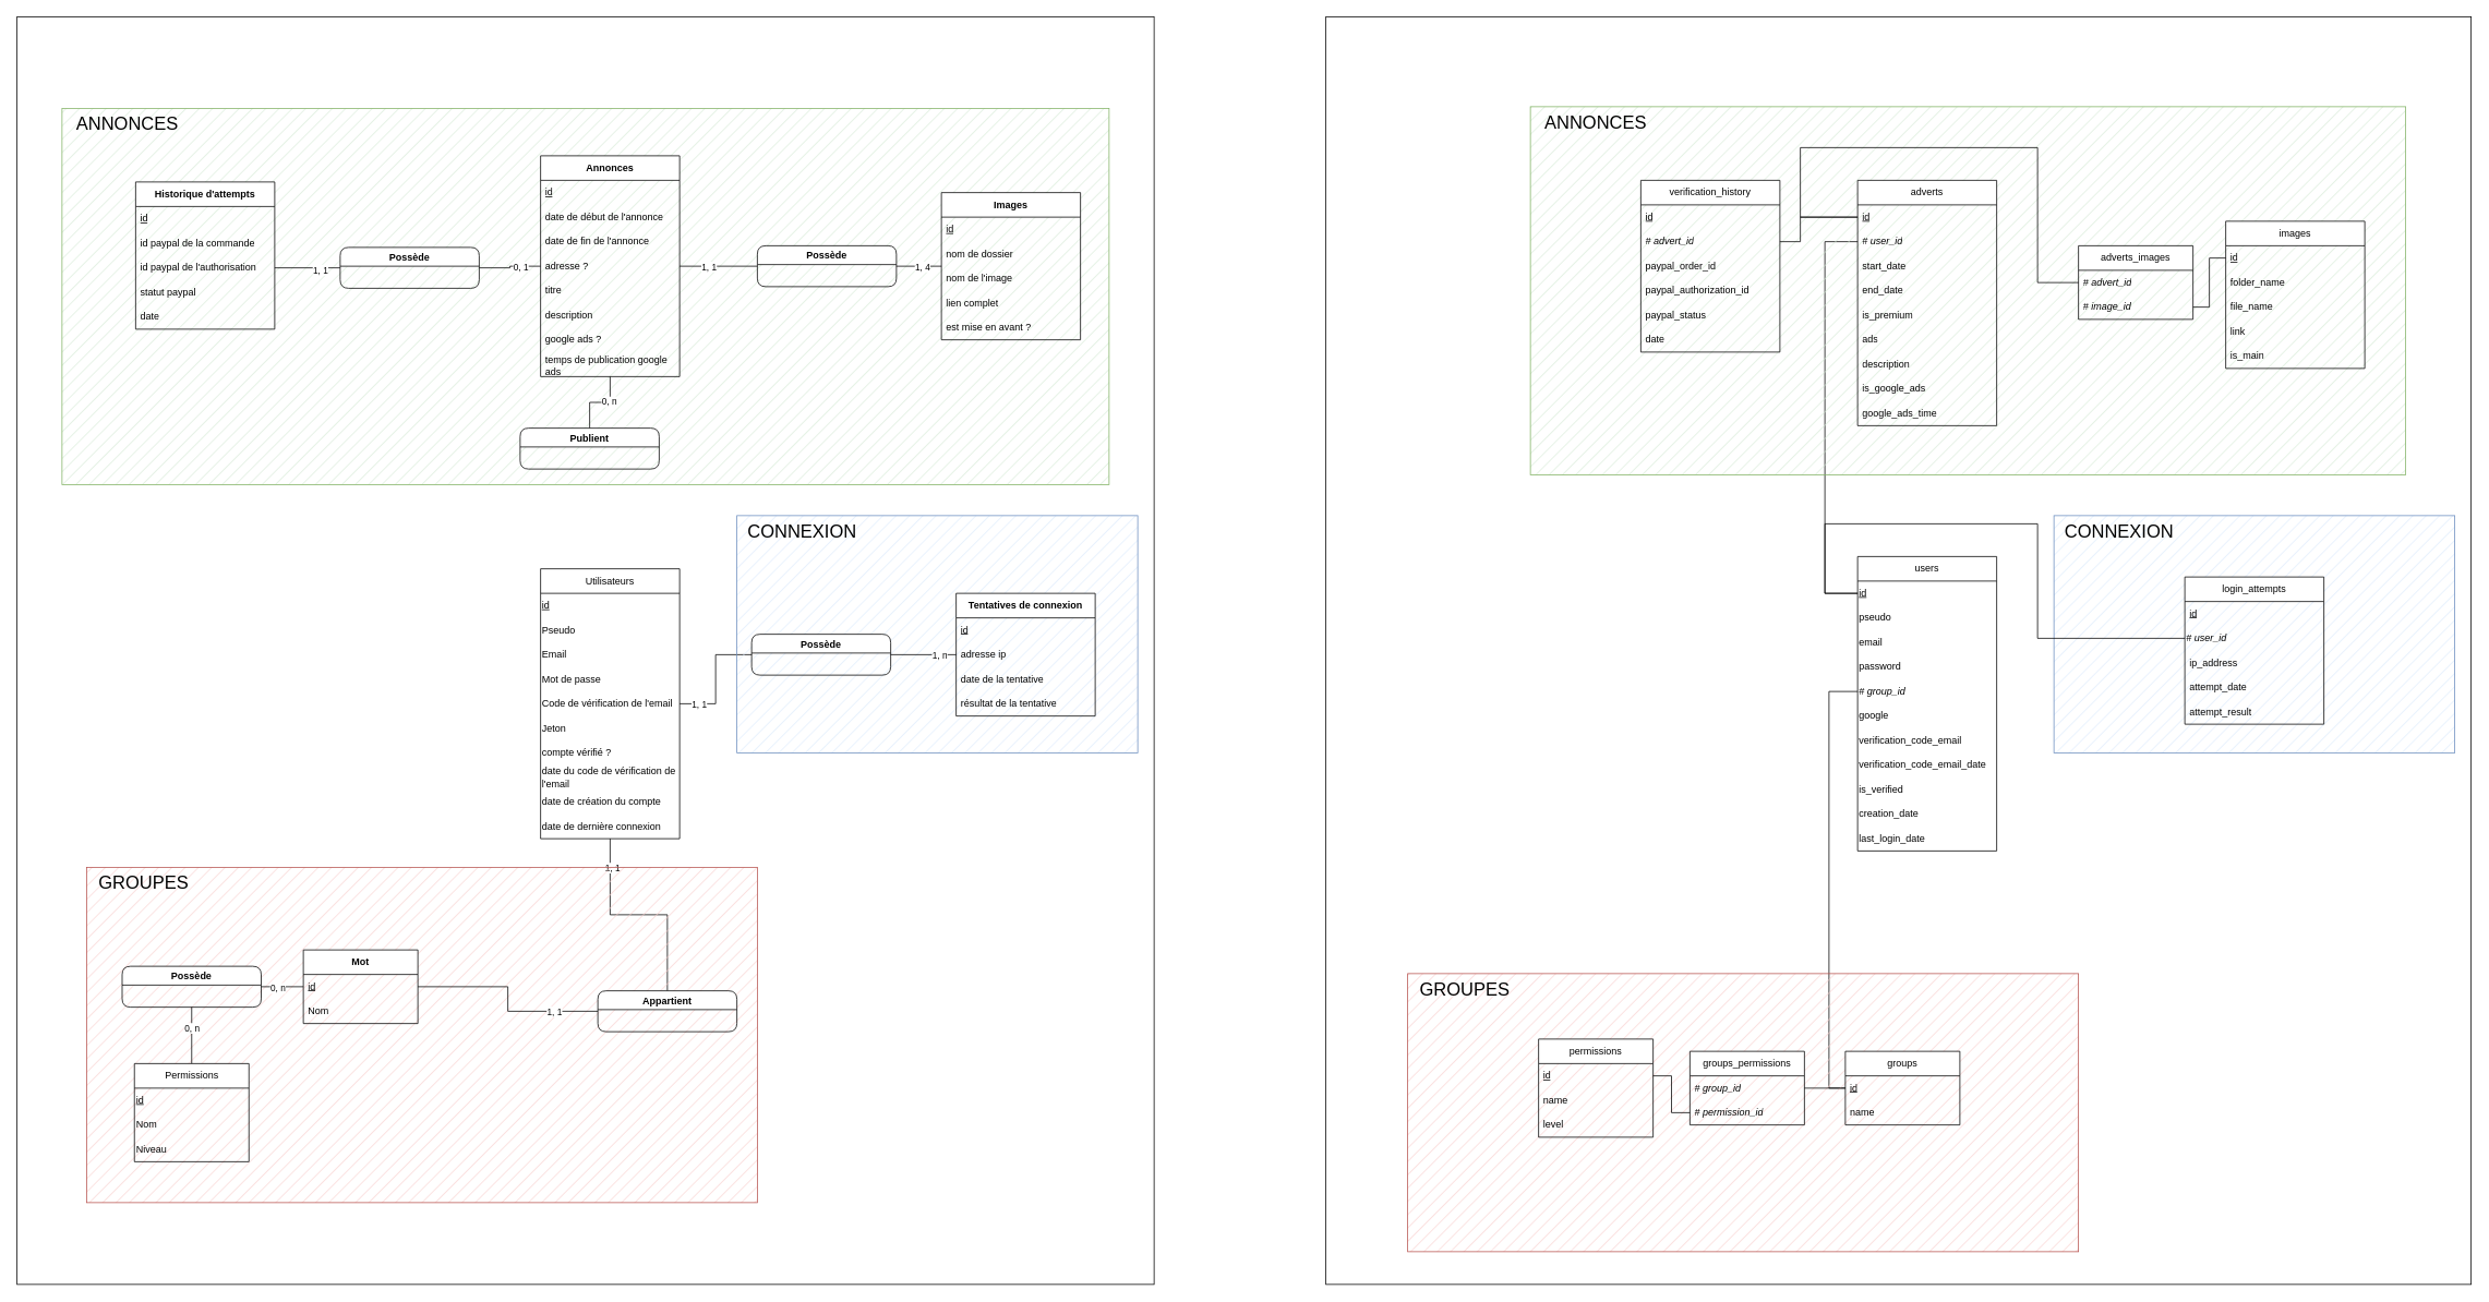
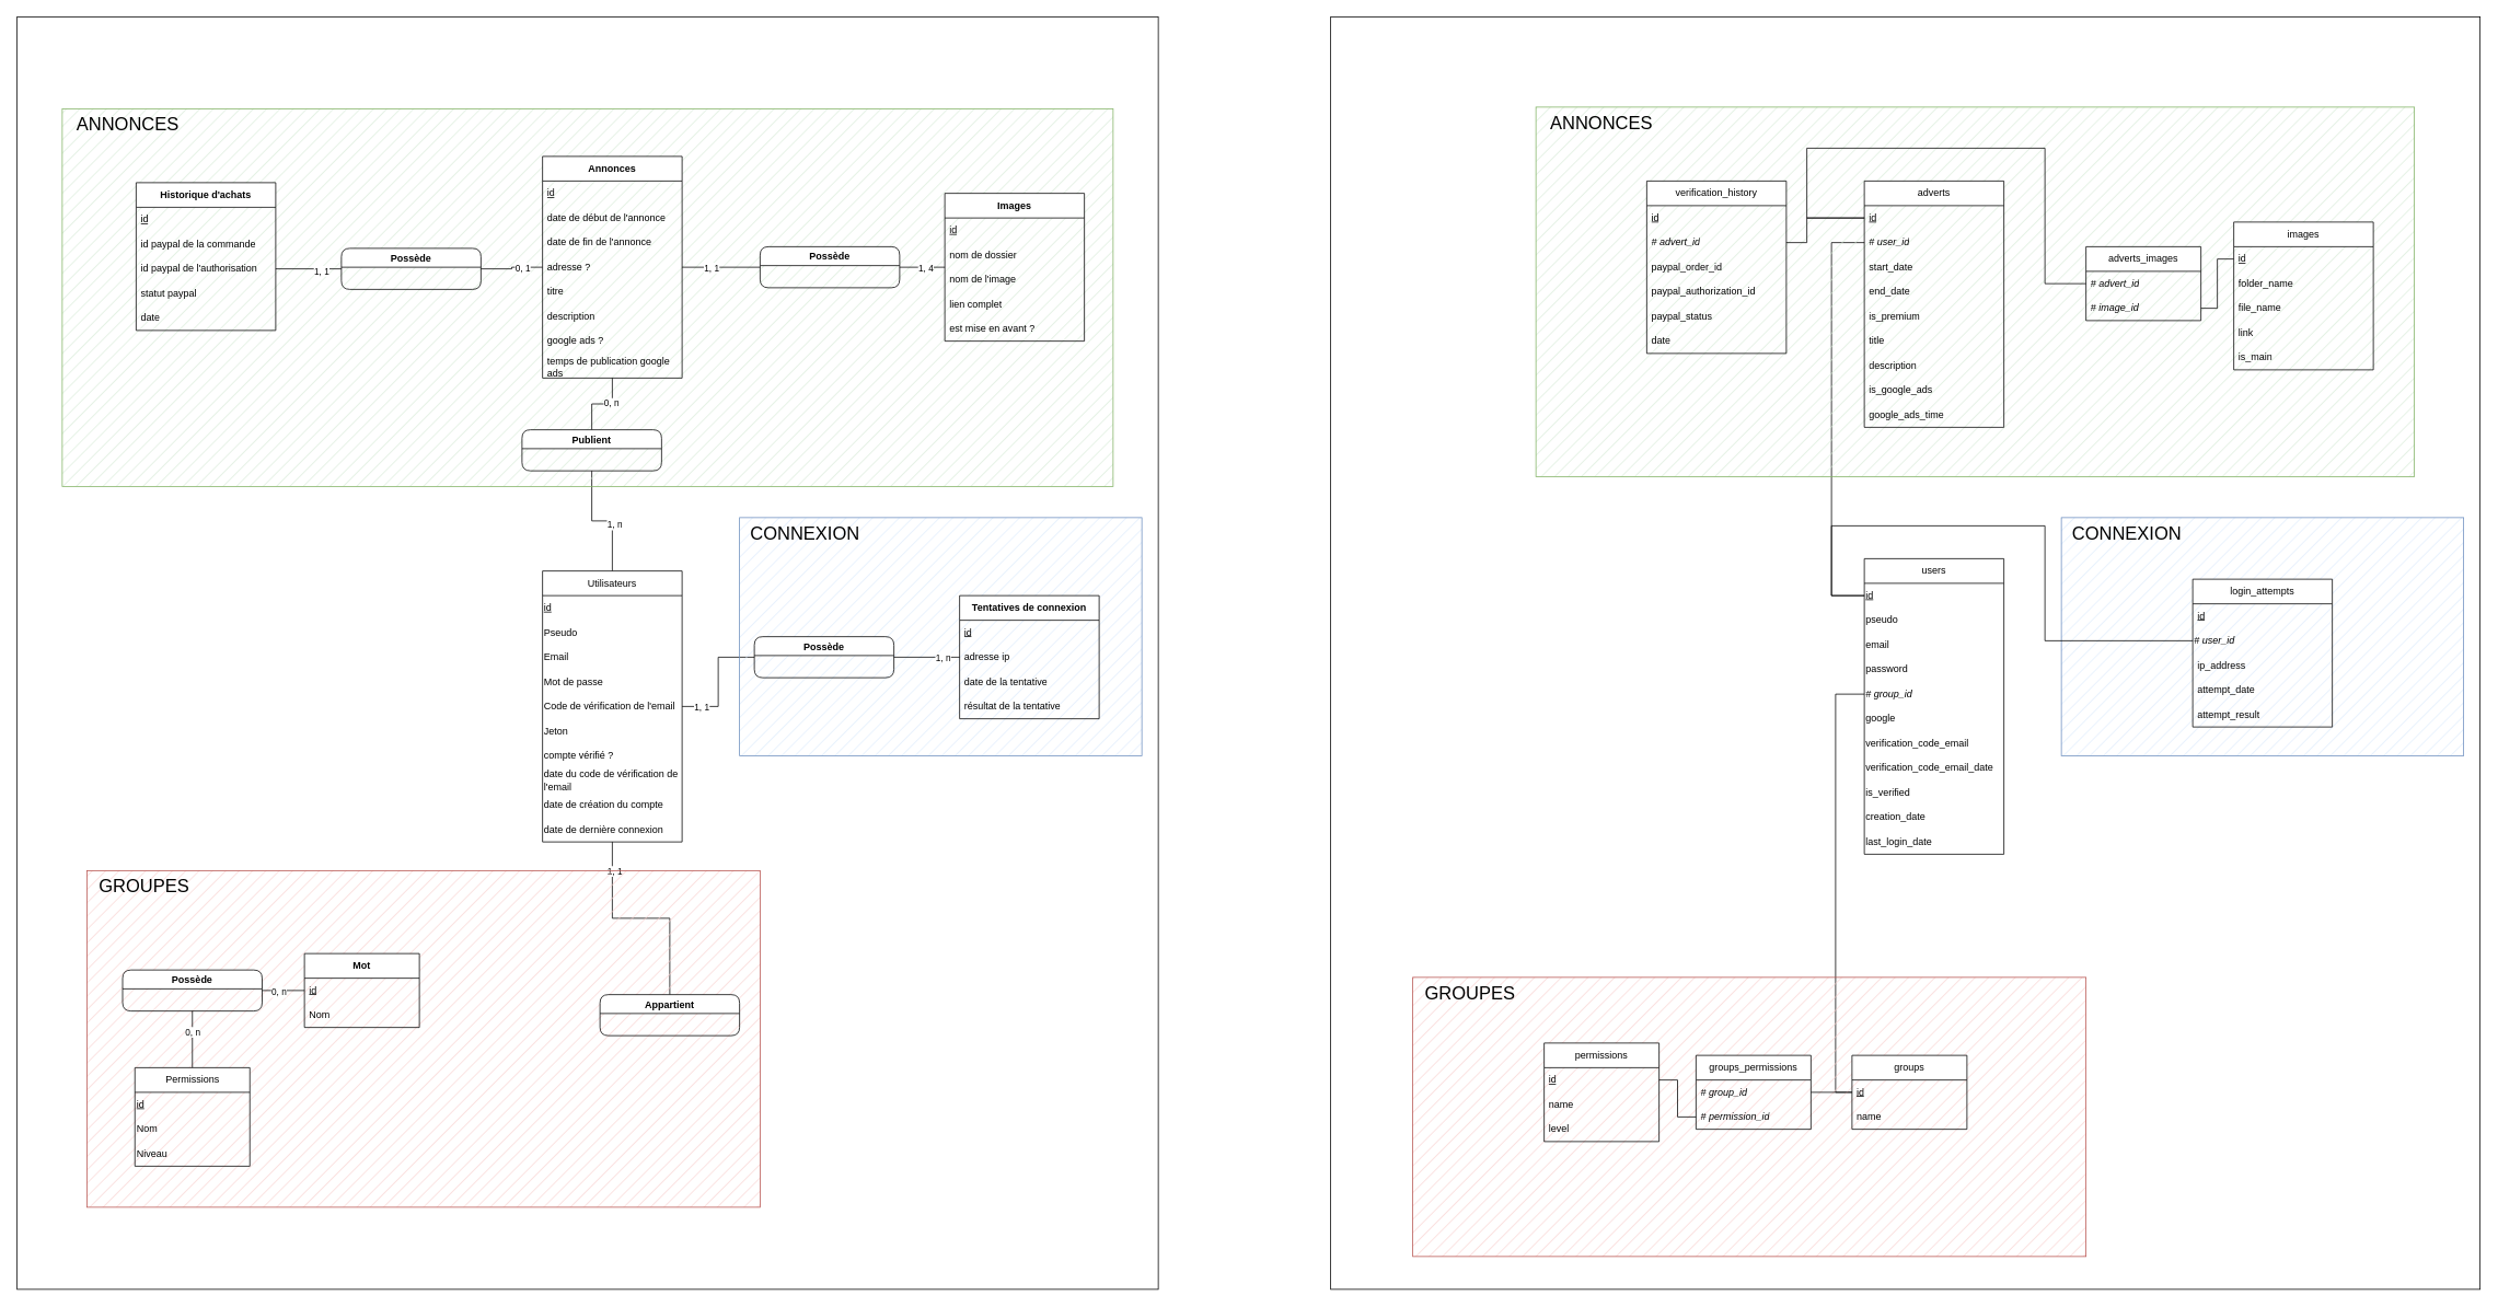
- <mxCell id="51" value="&lt;b&gt;Historique d'attempts&lt;/b&gt;" style="swimlane;fontStyle=0;childLayout=stackLayout;horizontal=1;startSize=30;horizontalStack=0;resizeParent=1;resizeParentMax=0;resizeLast=0;collapsible=1;marginBottom=0;whiteSpace=wrap;html=1;" parent="49" vertex="1"><mxGeometry x="90" y="90" width="170" height="180" as="geometry" /></mxCell>
+ <mxCell id="51" value="&lt;b&gt;Historique d'achats&lt;/b&gt;" style="swimlane;fontStyle=0;childLayout=stackLayout;horizontal=1;startSize=30;horizontalStack=0;resizeParent=1;resizeParentMax=0;resizeLast=0;collapsible=1;marginBottom=0;whiteSpace=wrap;html=1;" parent="49" vertex="1"><mxGeometry x="90" y="90" width="170" height="180" as="geometry" /></mxCell>
- <mxCell id="123" value="ads" style="text;strokeColor=none;fillColor=none;align=left;verticalAlign=middle;spacingLeft=4;spacingRight=4;overflow=hidden;points=[[0,0.5],[1,0.5]];portConstraint=eastwest;rotatable=0;whiteSpace=wrap;html=1;" parent="117" vertex="1"><mxGeometry y="180" width="170" height="30" as="geometry" /></mxCell>
+ <mxCell id="123" value="title" style="text;strokeColor=none;fillColor=none;align=left;verticalAlign=middle;spacingLeft=4;spacingRight=4;overflow=hidden;points=[[0,0.5],[1,0.5]];portConstraint=eastwest;rotatable=0;whiteSpace=wrap;html=1;" parent="117" vertex="1"><mxGeometry y="180" width="170" height="30" as="geometry" /></mxCell>
+ <mxCell id="3" value="" style="edgeStyle=orthogonalEdgeStyle;rounded=0;orthogonalLoop=1;jettySize=auto;html=1;endArrow=none;endFill=0;entryX=0.5;entryY=1;entryDx=0;entryDy=0;" parent="1" source="7" target="68" edge="1"><mxGeometry relative="1" as="geometry" /></mxCell>
+ <mxCell id="4" value="1, n" style="edgeLabel;html=1;align=center;verticalAlign=middle;resizable=0;points=[];" parent="3" vertex="1" connectable="0"><mxGeometry x="-0.218" y="-2" relative="1" as="geometry"><mxPoint as="offset" /></mxGeometry></mxCell>
- <mxCell id="28" value="" style="edgeStyle=orthogonalEdgeStyle;rounded=0;orthogonalLoop=1;jettySize=auto;html=1;endArrow=none;endFill=0;" parent="20" source="22" target="31" edge="1"><mxGeometry relative="1" as="geometry"><mxPoint x="438.0" y="146" as="targetPoint" /></mxGeometry></mxCell>
- <mxCell id="29" value="1, 1" style="edgeLabel;html=1;align=center;verticalAlign=middle;resizable=0;points=[];" parent="28" vertex="1" connectable="0"><mxGeometry x="-0.566" relative="1" as="geometry"><mxPoint as="offset" /></mxGeometry></mxCell>
